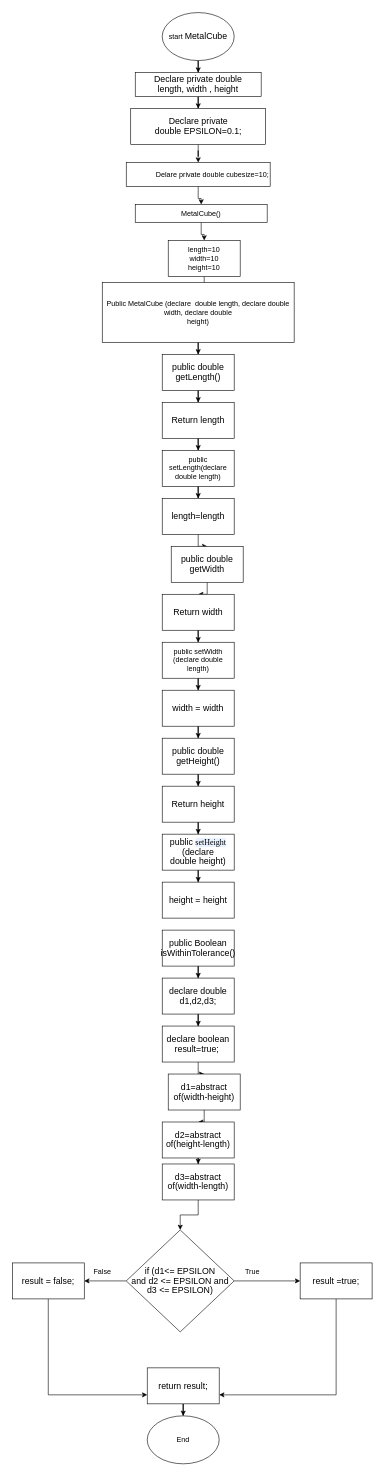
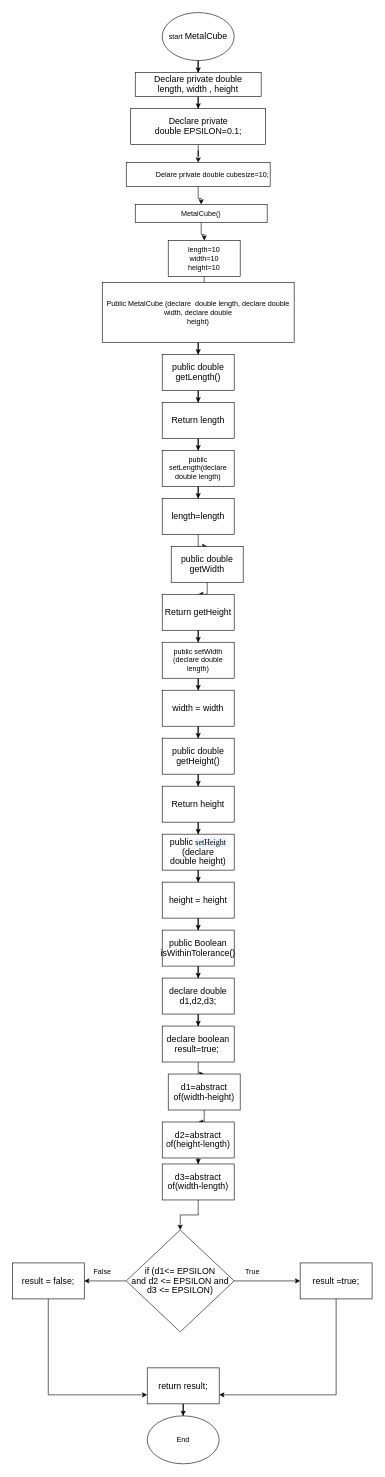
- <mxCell id="25" value="&lt;span style=&quot;font-size: 11.0pt ; line-height: 107% ; font-family: &amp;#34;calibri&amp;#34; , sans-serif&quot;&gt;Return width&lt;/span&gt;" style="whiteSpace=wrap;html=1;" parent="1" vertex="1"><mxGeometry x="270" y="990" width="120" height="60" as="geometry" /></mxCell>
+ <mxCell id="25" value="&lt;span style=&quot;font-size: 11.0pt ; line-height: 107% ; font-family: &amp;#34;calibri&amp;#34; , sans-serif&quot;&gt;Return getHeight&lt;/span&gt;" style="whiteSpace=wrap;html=1;" parent="1" vertex="1"><mxGeometry x="270" y="990" width="120" height="60" as="geometry" /></mxCell>
+ <mxCell id="36" value="" style="edgeStyle=orthogonalEdgeStyle;rounded=0;orthogonalLoop=1;jettySize=auto;html=1;" parent="1" source="37" target="39" edge="1"><mxGeometry relative="1" as="geometry" /></mxCell>
